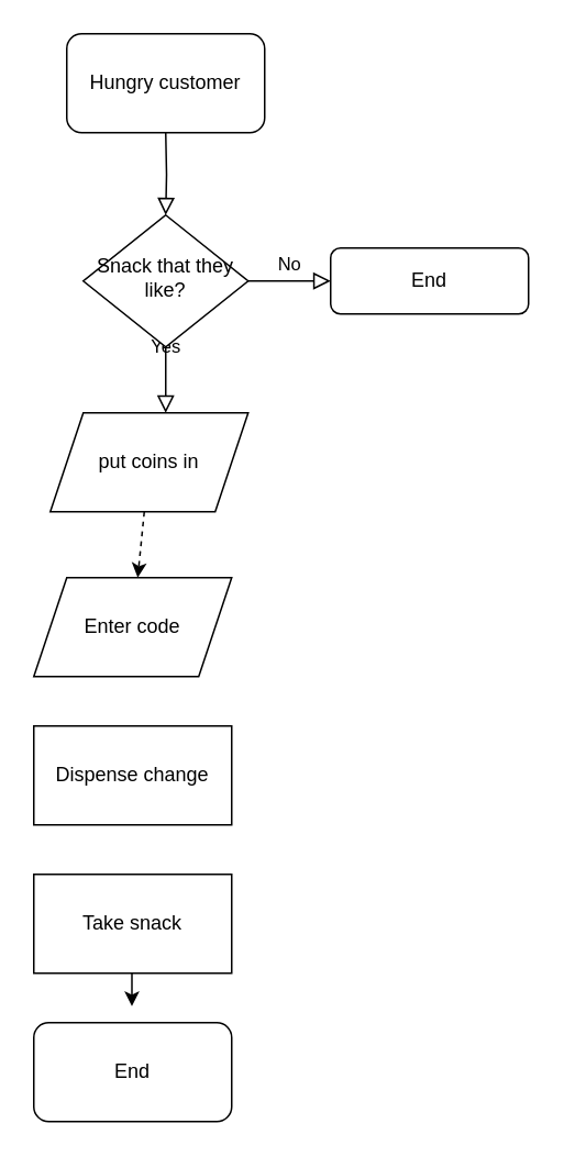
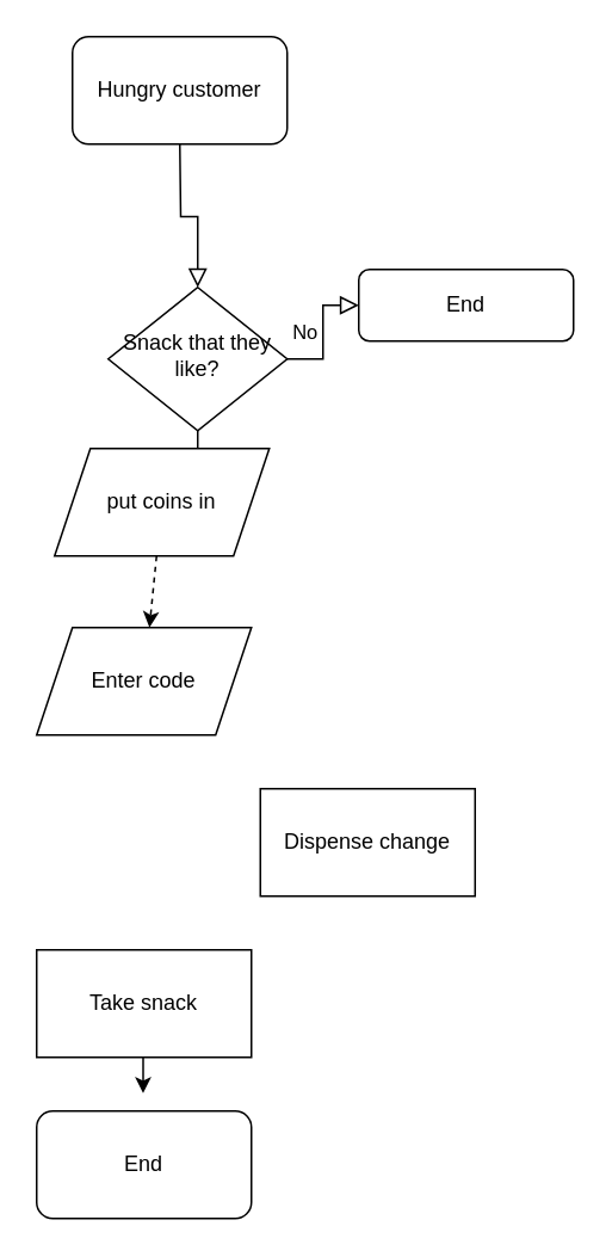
- <mxCell id="5" value="Snack that they like?" style="rhombus;whiteSpace=wrap;html=1;shadow=0;fontFamily=Helvetica;fontSize=12;align=center;strokeWidth=1;spacing=6;spacingTop=-4;" parent="1" vertex="1"><mxGeometry x="50" y="130" width="100" height="80" as="geometry" /></mxCell>
+ <mxCell id="5" value="Snack that they like?" style="rhombus;whiteSpace=wrap;html=1;shadow=0;fontFamily=Helvetica;fontSize=12;align=center;strokeWidth=1;spacing=6;spacingTop=-4;" parent="1" vertex="1"><mxGeometry x="60" y="160" width="100" height="80" as="geometry" /></mxCell>
- <mxCell id="11" value="Dispense change" style="rounded=0;whiteSpace=wrap;html=1;" vertex="1" parent="1"><mxGeometry x="20" y="440" width="120" height="60" as="geometry" /></mxCell>
+ <mxCell id="11" value="Dispense change" style="rounded=0;whiteSpace=wrap;html=1;" vertex="1" parent="1"><mxGeometry x="145" y="440" width="120" height="60" as="geometry" /></mxCell>
